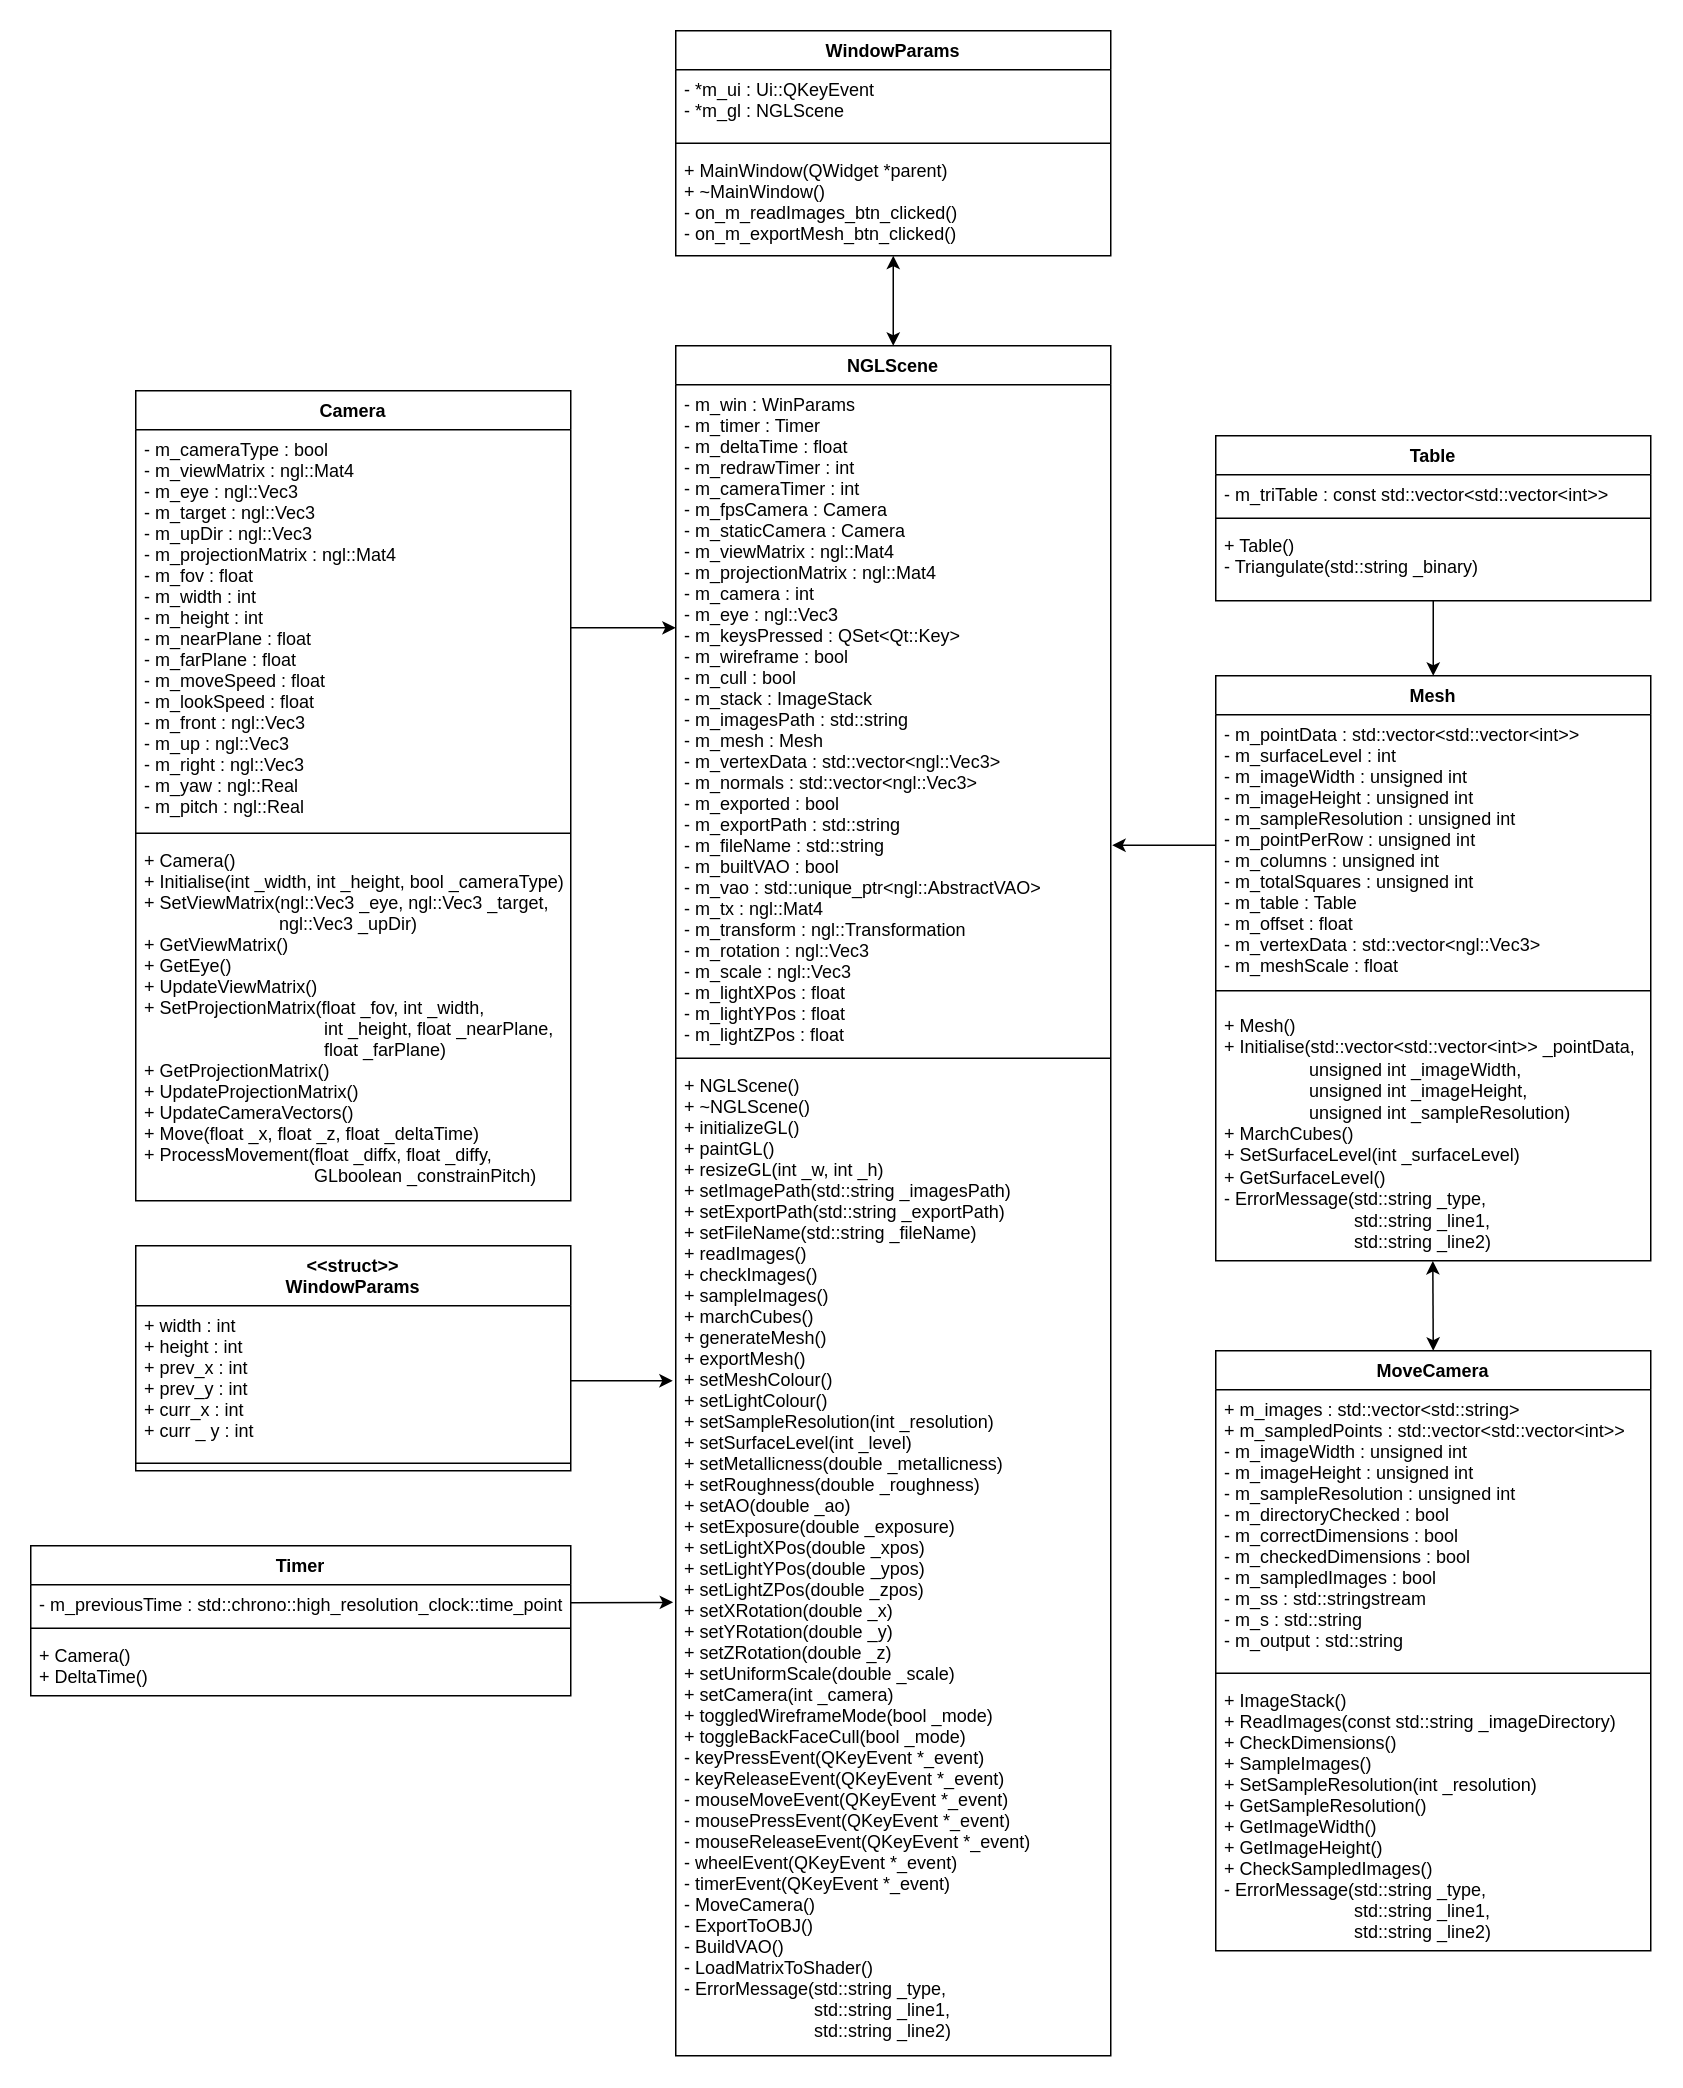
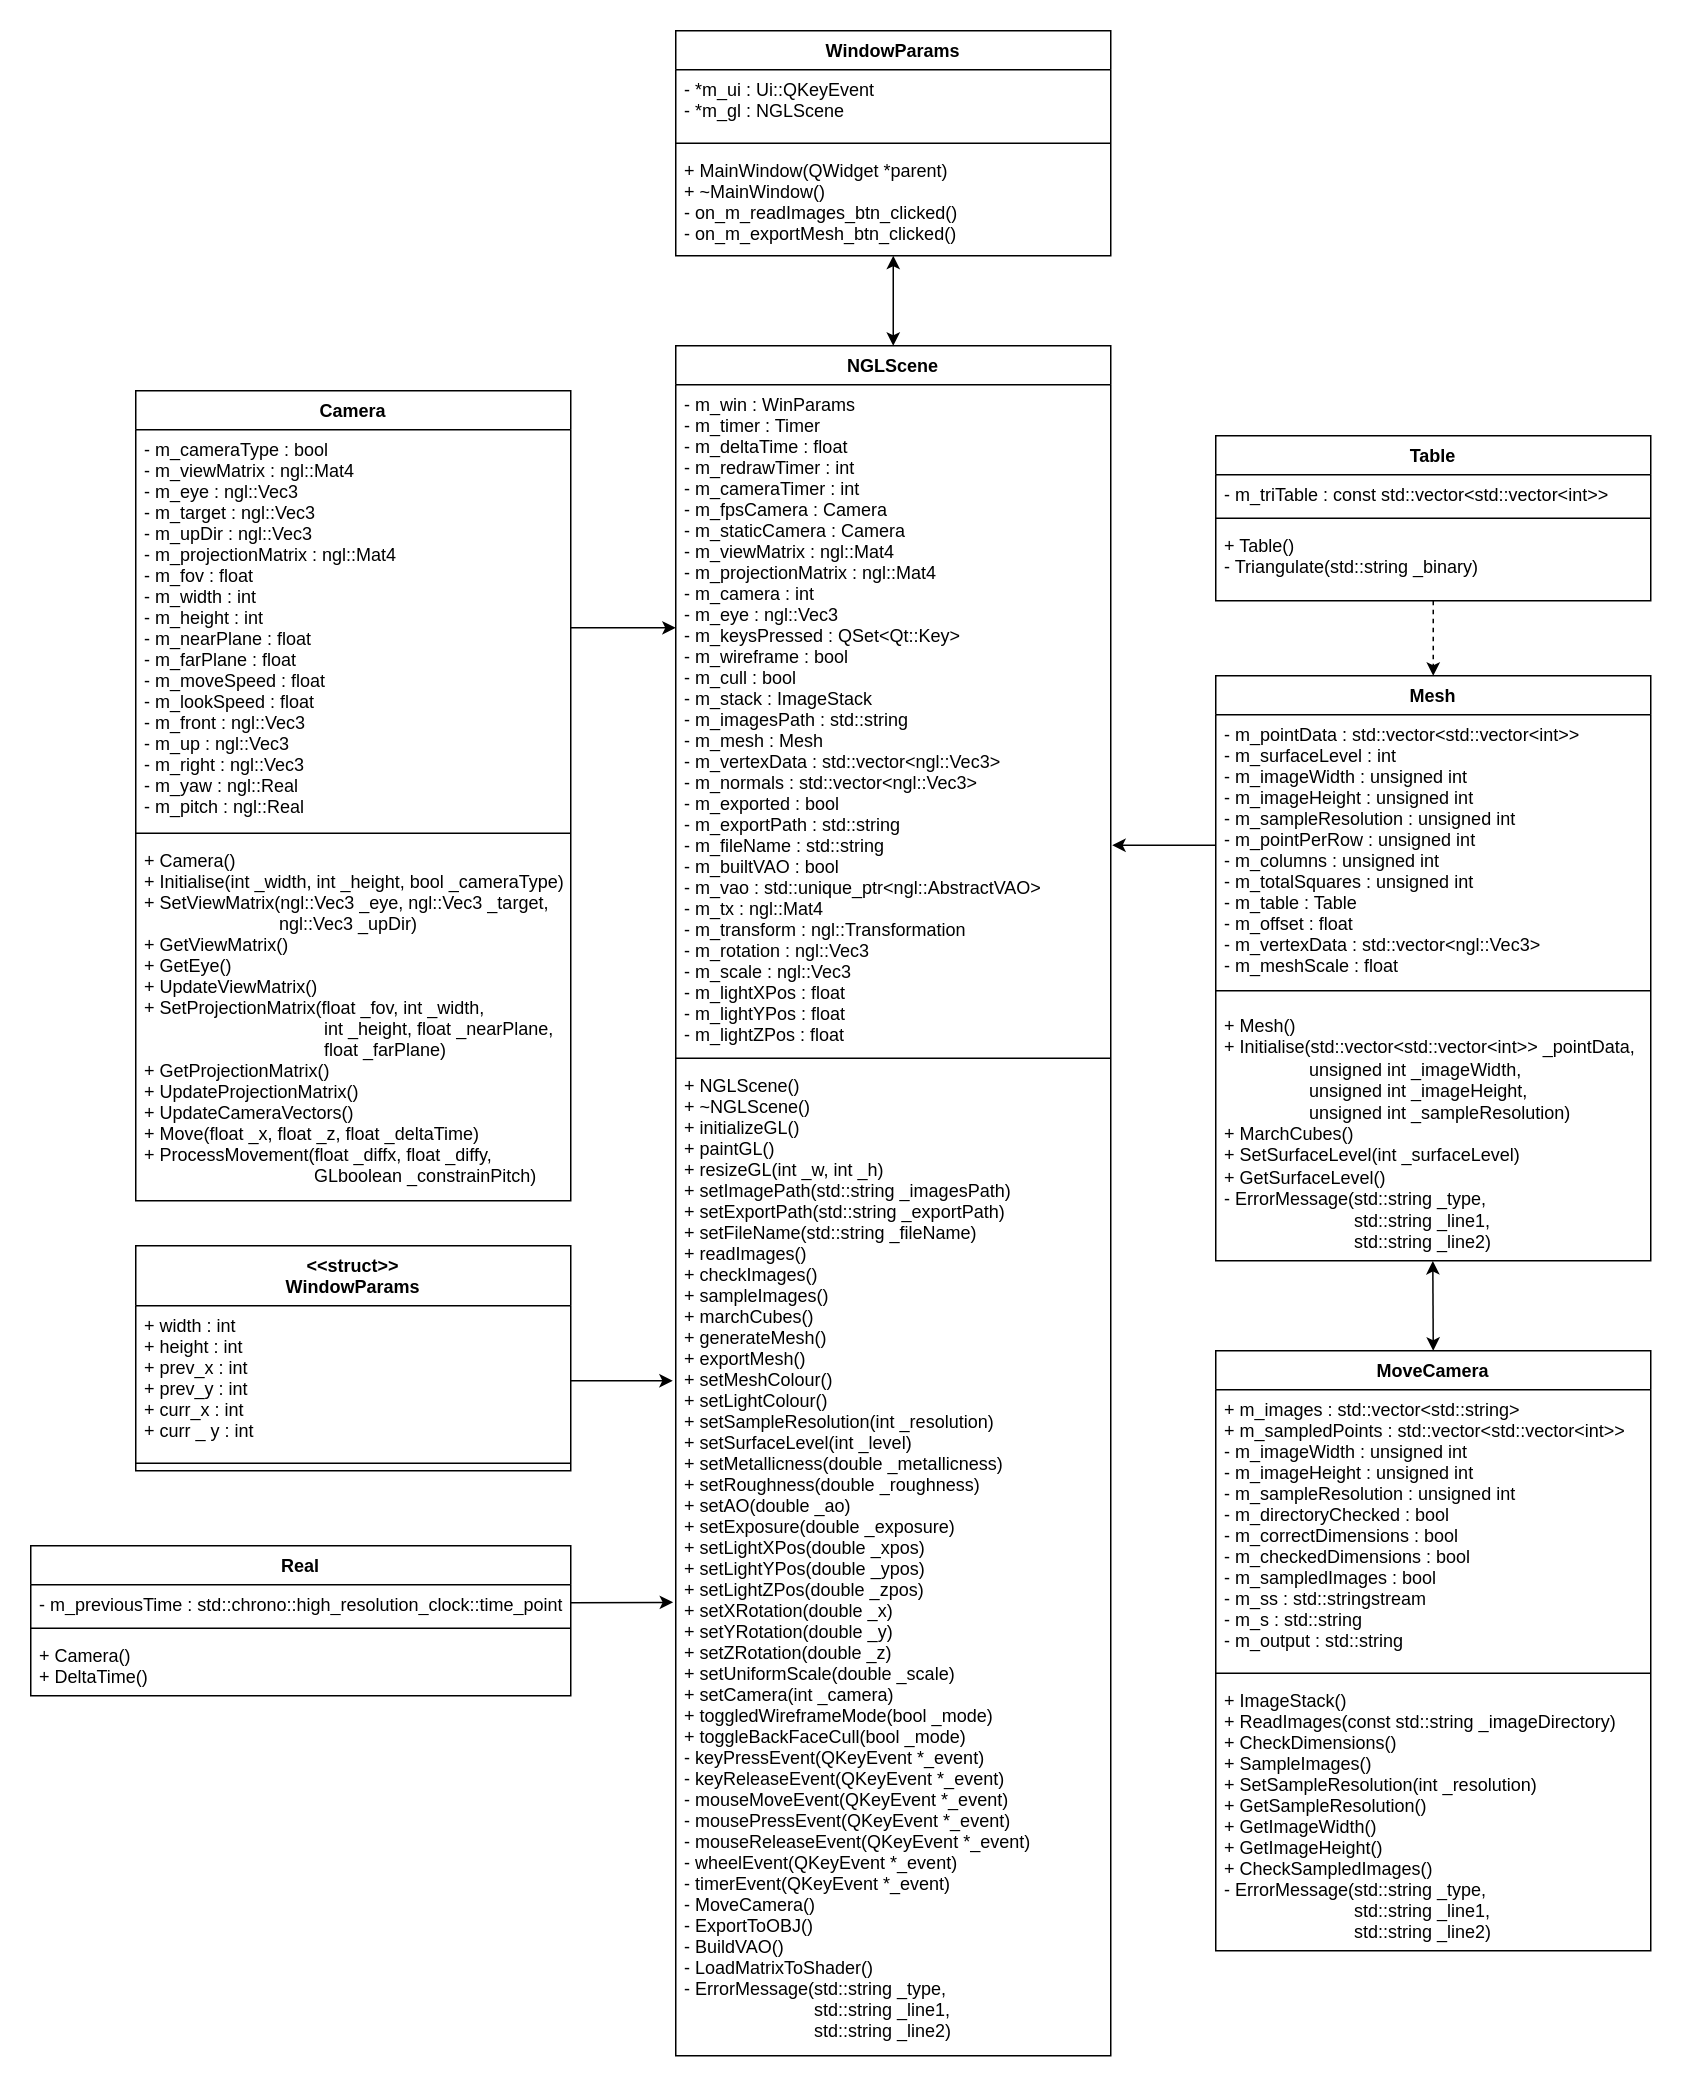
- <mxCell id="28" value="" style="endArrow=classic;html=1;entryX=0.5;entryY=0;entryDx=0;entryDy=0;" parent="1" source="13" target="2" edge="1"><mxGeometry width="50" height="50" relative="1" as="geometry"><mxPoint x="870" y="420" as="sourcePoint" /><mxPoint x="740" y="340" as="targetPoint" /></mxGeometry></mxCell>
+ <mxCell id="28" value="" style="endArrow=classic;html=1;entryX=0.5;entryY=0;entryDx=0;entryDy=0;dashed=1;" parent="1" source="13" target="2" edge="1"><mxGeometry width="50" height="50" relative="1" as="geometry"><mxPoint x="870" y="420" as="sourcePoint" /><mxPoint x="740" y="340" as="targetPoint" /></mxGeometry></mxCell>
- <mxCell id="14" value="Timer" style="swimlane;fontStyle=1;align=center;verticalAlign=top;childLayout=stackLayout;horizontal=1;startSize=26;horizontalStack=0;resizeParent=1;resizeParentMax=0;resizeLast=0;collapsible=1;marginBottom=0;" parent="1" vertex="1"><mxGeometry x="20" y="1030" width="360" height="100" as="geometry"><mxRectangle x="200" y="90" width="60" height="26" as="alternateBounds" /></mxGeometry></mxCell>
+ <mxCell id="14" value="Real" style="swimlane;fontStyle=1;align=center;verticalAlign=top;childLayout=stackLayout;horizontal=1;startSize=26;horizontalStack=0;resizeParent=1;resizeParentMax=0;resizeLast=0;collapsible=1;marginBottom=0;" parent="1" vertex="1"><mxGeometry x="20" y="1030" width="360" height="100" as="geometry"><mxRectangle x="200" y="90" width="60" height="26" as="alternateBounds" /></mxGeometry></mxCell>
